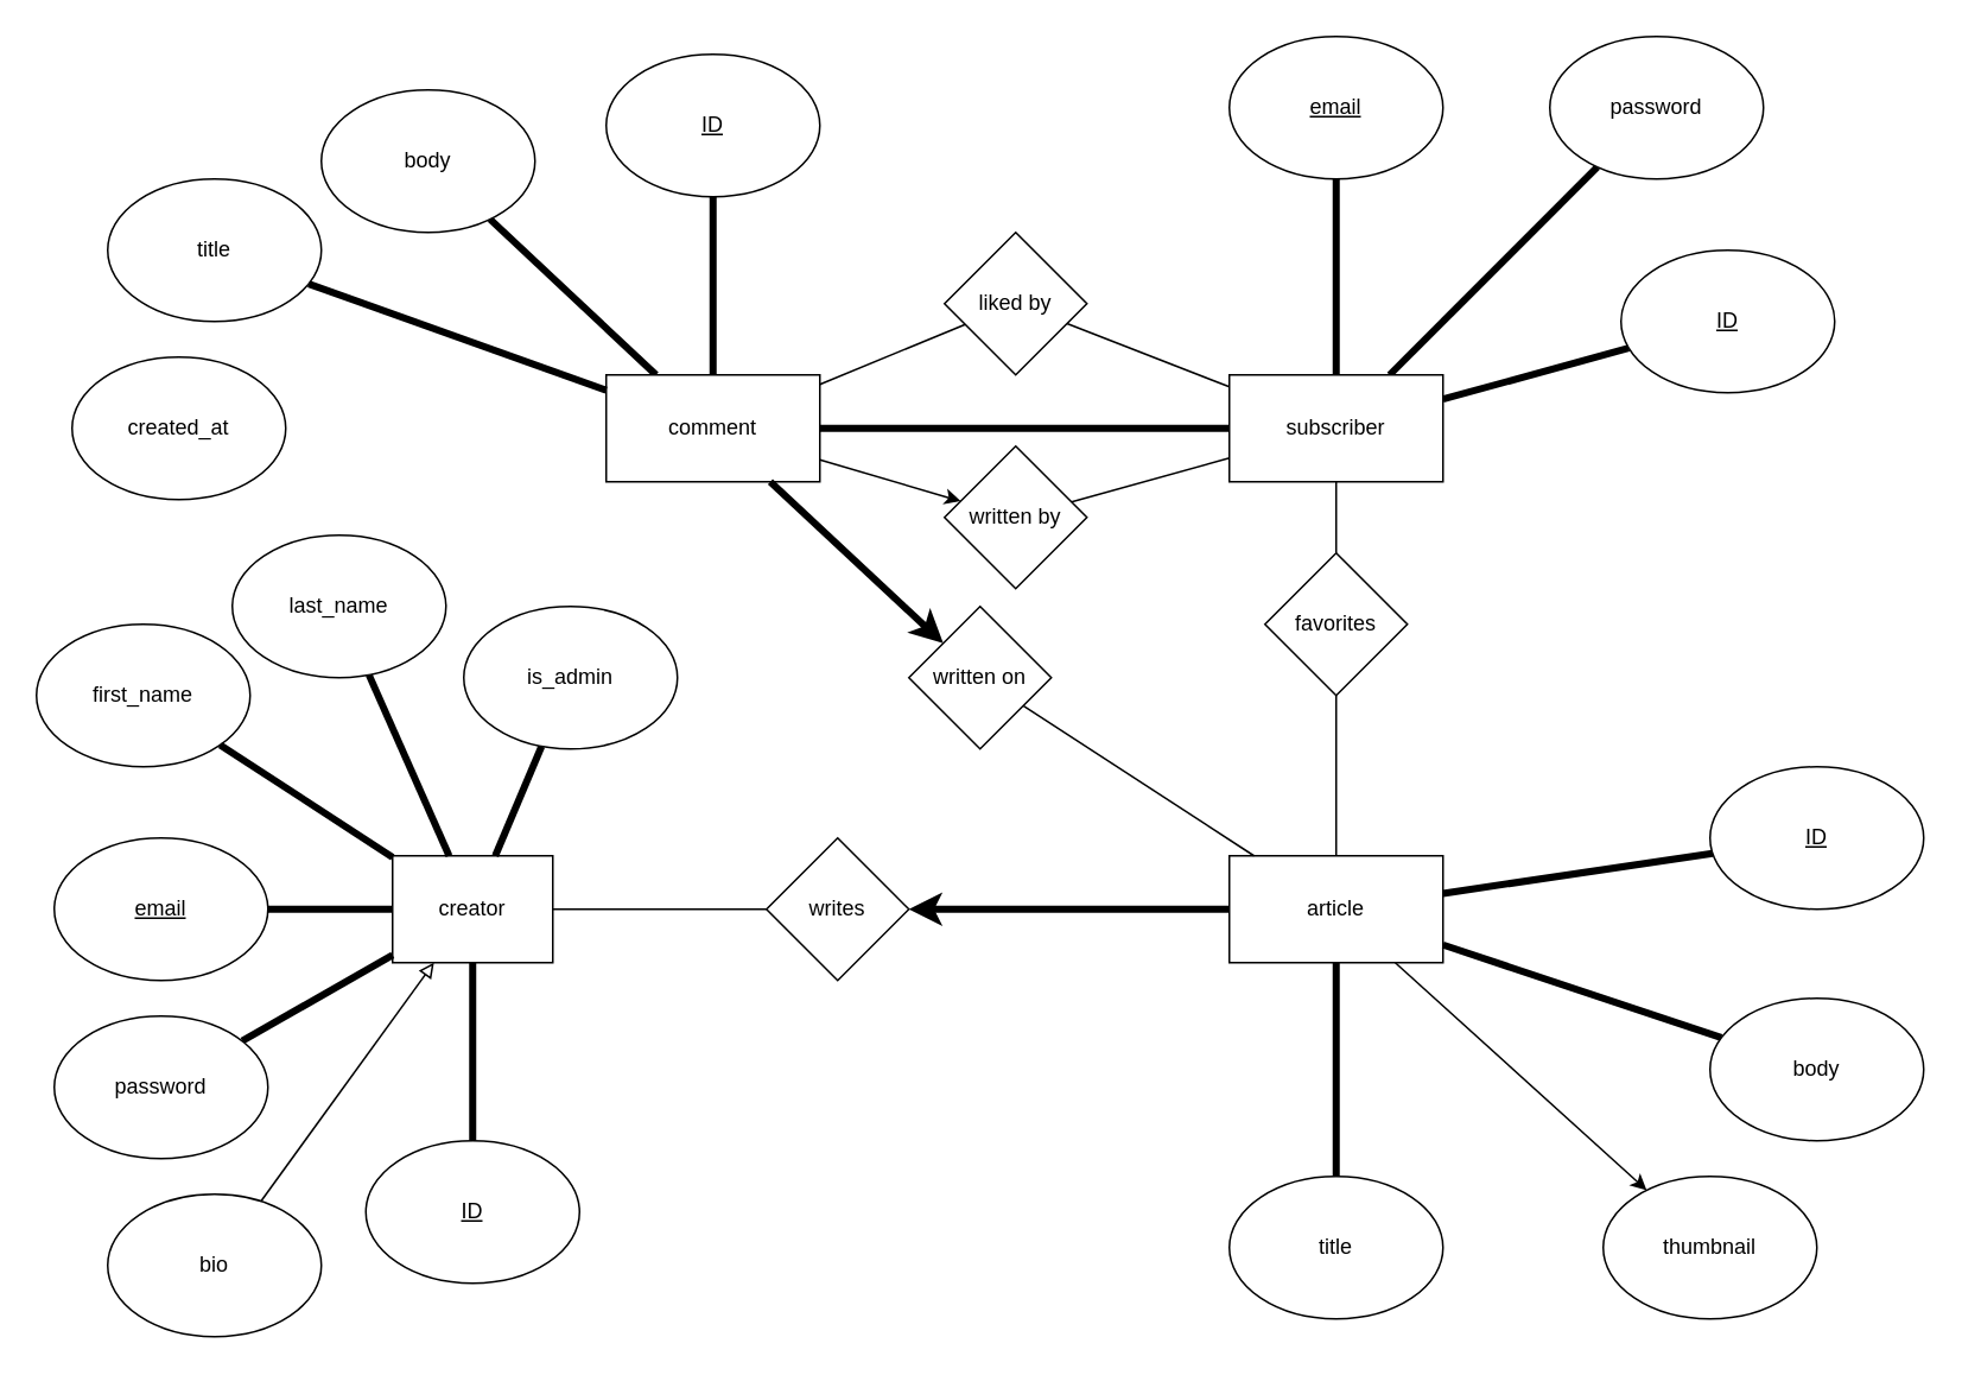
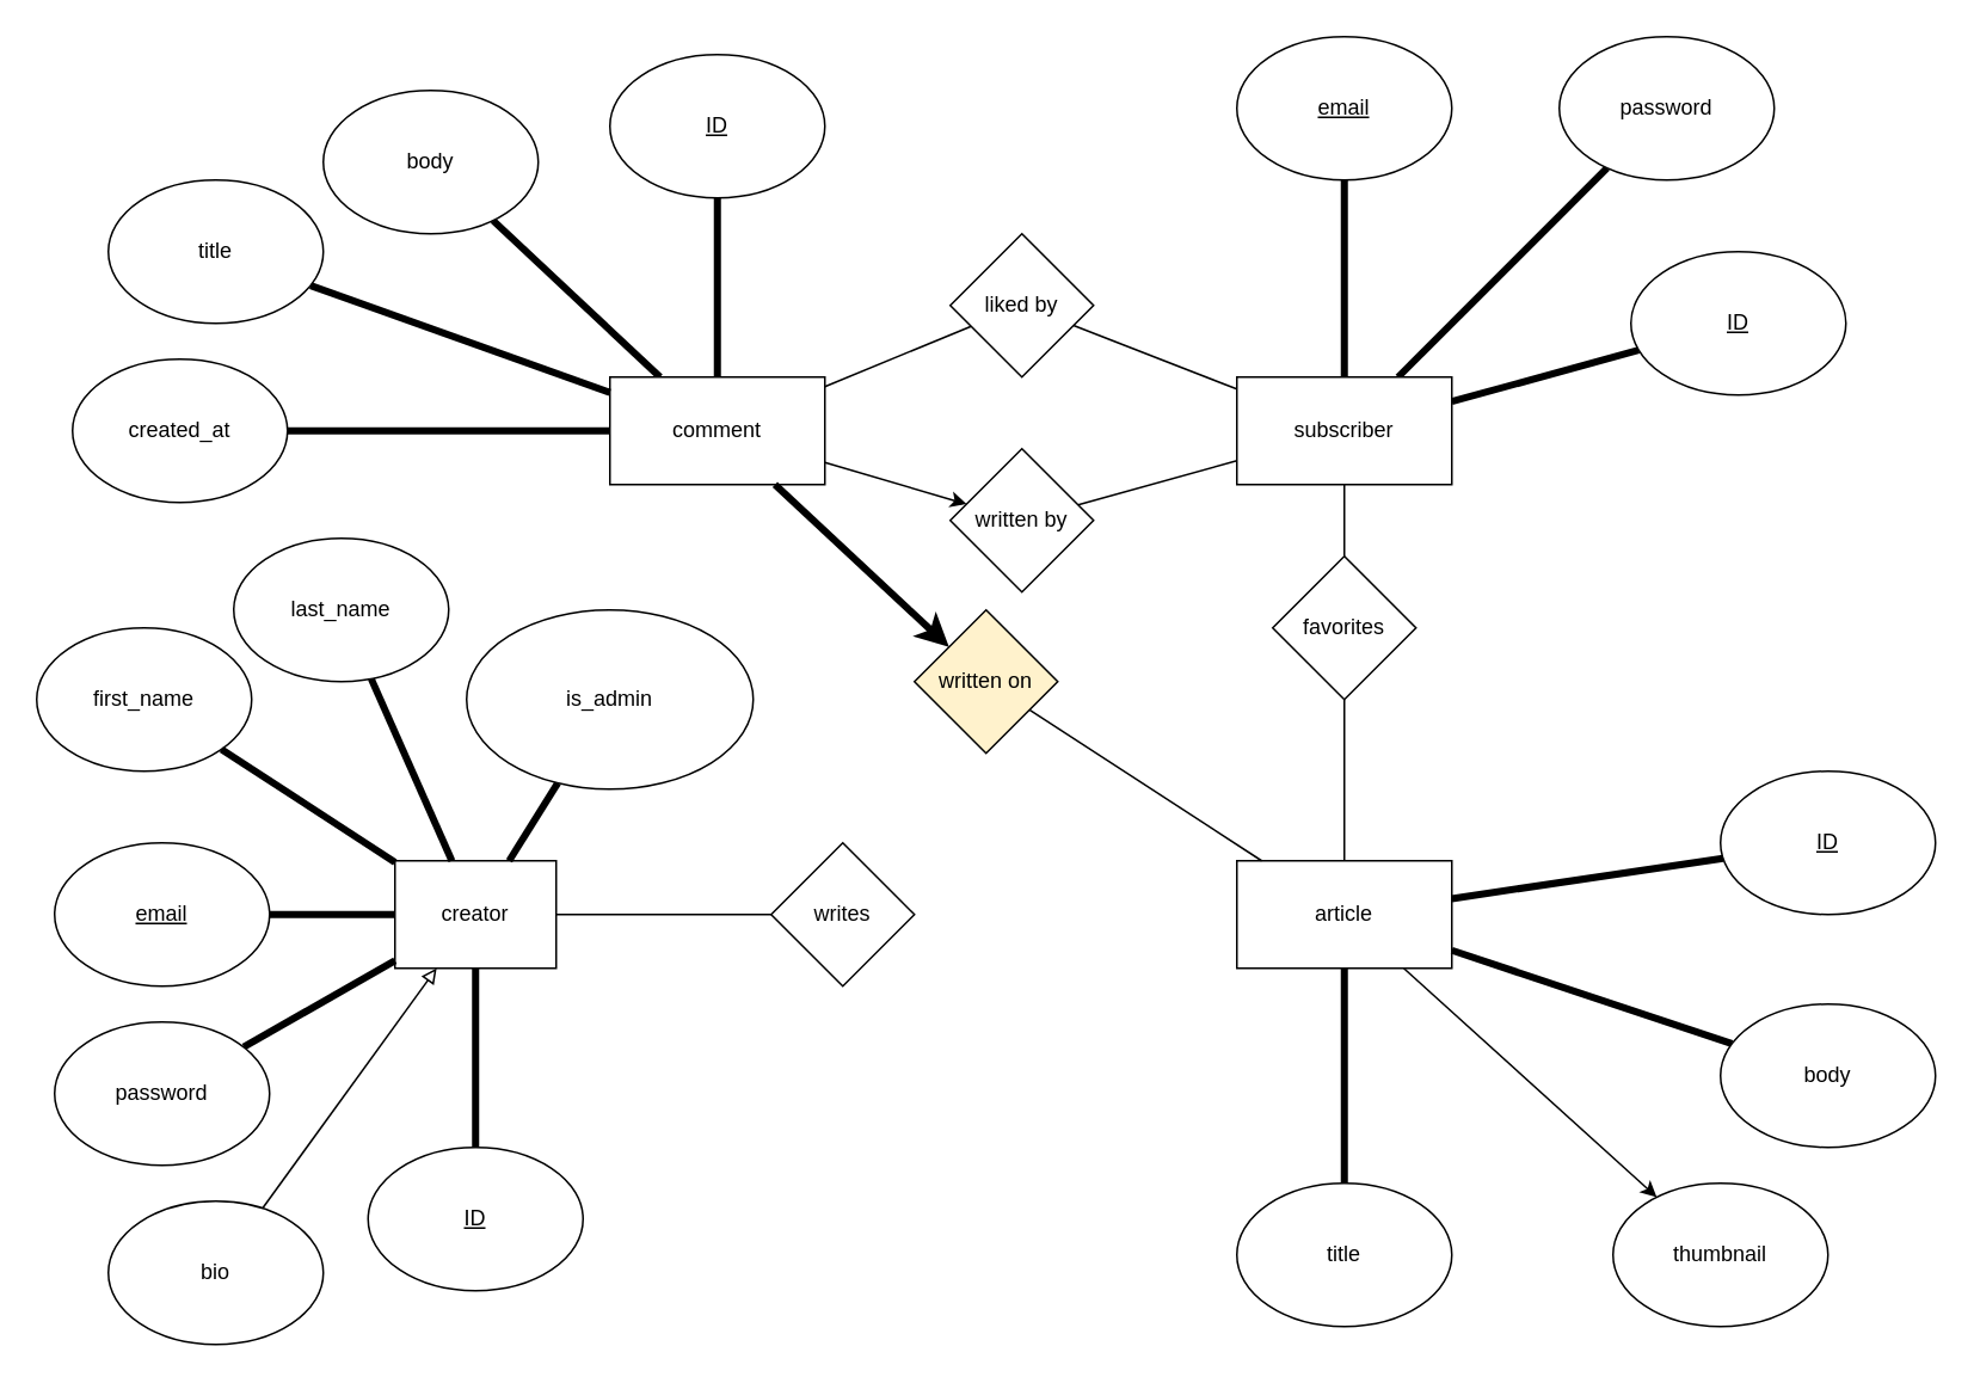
- <mxCell id="50" style="edgeStyle=none;html=1;endArrow=none;endFill=0;strokeWidth=4;startArrow=none;startFill=0;" parent="1" source="39" target="21" edge="1"><mxGeometry relative="1" as="geometry"><mxPoint x="238" y="260" as="sourcePoint" /></mxGeometry></mxCell>
+ <mxCell id="50" style="edgeStyle=none;html=1;endArrow=none;endFill=0;strokeWidth=4;startArrow=none;startFill=0;" parent="1" source="39" target="51" edge="1"><mxGeometry relative="1" as="geometry"><mxPoint x="238" y="260" as="sourcePoint" /></mxGeometry></mxCell>
- <mxCell id="49" value="is_admin" style="ellipse;whiteSpace=wrap;html=1;strokeWidth=1;" parent="1" vertex="1"><mxGeometry x="260" y="340" width="120" height="80" as="geometry" /></mxCell>
+ <mxCell id="49" value="is_admin" style="ellipse;whiteSpace=wrap;html=1;strokeWidth=1;" parent="1" vertex="1"><mxGeometry x="260" y="340" width="160" height="100" as="geometry" /></mxCell>
- <mxCell id="56" value="written on" style="rhombus;whiteSpace=wrap;html=1;" vertex="1" parent="1"><mxGeometry x="510" y="340" width="80" height="80" as="geometry" /></mxCell>
+ <mxCell id="56" value="written on" style="rhombus;whiteSpace=wrap;html=1;fillColor=#fff2cc;" vertex="1" parent="1"><mxGeometry x="510" y="340" width="80" height="80" as="geometry" /></mxCell>
- <mxCell id="6" style="edgeStyle=none;html=1;endArrow=none;endFill=0;strokeWidth=4;startArrow=classic;startFill=1;" parent="1" source="5" target="8" edge="1"><mxGeometry relative="1" as="geometry"><mxPoint x="600" y="360" as="sourcePoint" /></mxGeometry></mxCell>
